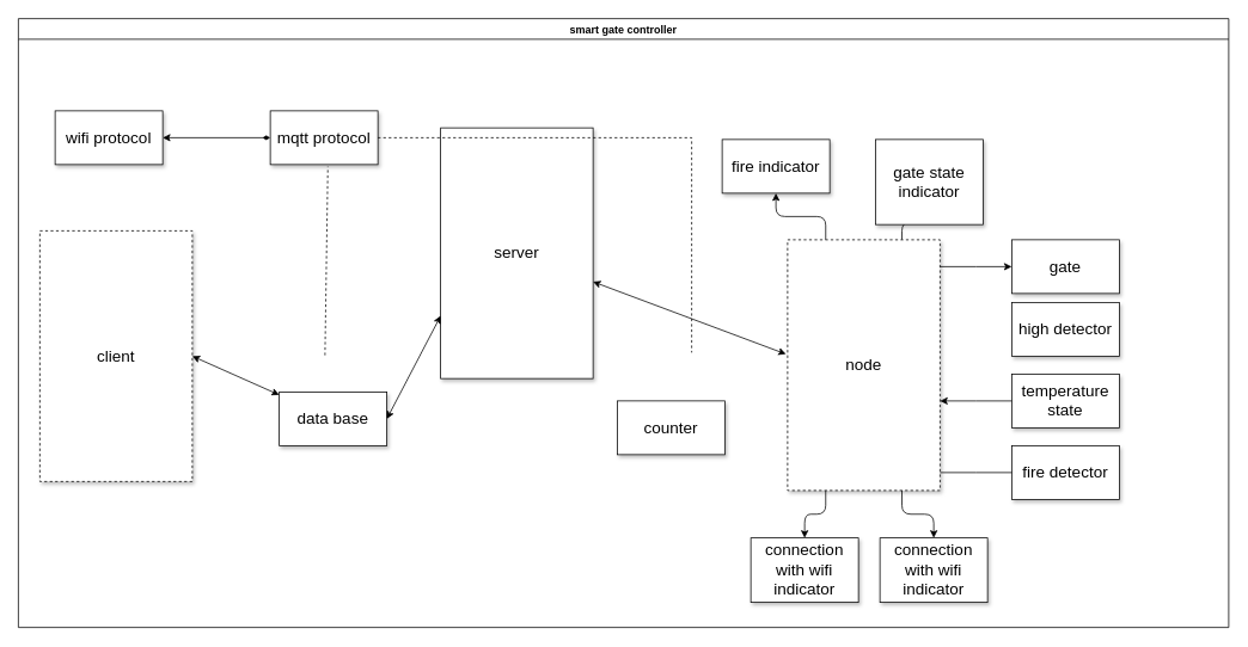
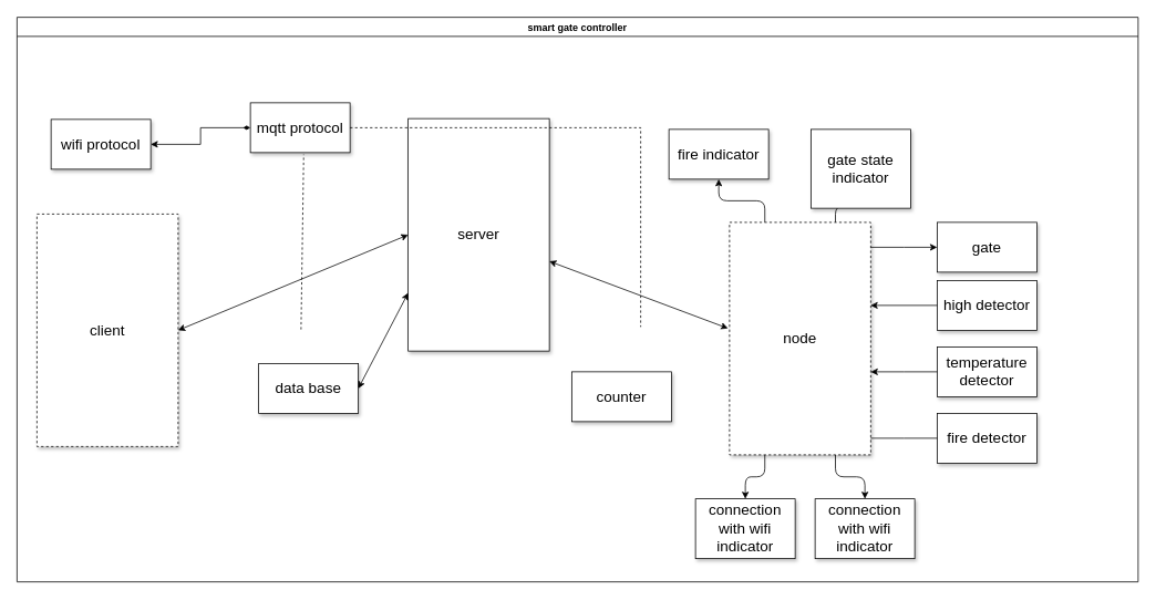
- <mxCell id="16" value="wifi protocol" style="whiteSpace=wrap;html=1;shadow=1;fontSize=18;" parent="2" vertex="1"><mxGeometry x="41" y="103" width="120" height="60" as="geometry" /></mxCell>
+ <mxCell id="16" value="wifi protocol" style="whiteSpace=wrap;html=1;shadow=1;fontSize=18;" parent="2" vertex="1"><mxGeometry x="41" y="123" width="120" height="60" as="geometry" /></mxCell>
+ <mxCell id="11" style="edgeStyle=elbowEdgeStyle;rounded=0;html=1;startArrow=none;startFill=0;jettySize=auto;orthogonalLoop=1;fontSize=18;elbow=vertical;entryX=0.999;entryY=0.358;entryDx=0;entryDy=0;entryPerimeter=0;exitX=0;exitY=0.5;exitDx=0;exitDy=0;" parent="2" source="10" target="7" edge="1"><mxGeometry relative="1" as="geometry"><Array as="points"><mxPoint x="1071" y="347" /></Array></mxGeometry></mxCell>
- <mxCell id="31" value="" style="endArrow=classic;startArrow=classic;html=1;rounded=0;exitX=1;exitY=0.5;exitDx=0;exitDy=0;" edge="1" parent="2" source="30" target="21"><mxGeometry width="50" height="50" relative="1" as="geometry"><mxPoint x="621" y="473" as="sourcePoint" /><mxPoint x="671" y="423" as="targetPoint" /></mxGeometry></mxCell>
+ <mxCell id="31" value="" style="endArrow=classic;startArrow=classic;html=1;rounded=0;entryX=0;entryY=0.5;entryDx=0;entryDy=0;exitX=1;exitY=0.5;exitDx=0;exitDy=0;" edge="1" parent="2" source="30" target="20"><mxGeometry width="50" height="50" relative="1" as="geometry"><mxPoint x="621" y="473" as="sourcePoint" /><mxPoint x="671" y="423" as="targetPoint" /></mxGeometry></mxCell>
- <mxCell id="12" value="temperature state" style="whiteSpace=wrap;html=1;shadow=1;fontSize=18;" parent="2" vertex="1"><mxGeometry x="1108" y="397" width="120" height="60" as="geometry" /></mxCell>
+ <mxCell id="12" value="temperature detector" style="whiteSpace=wrap;html=1;shadow=1;fontSize=18;" parent="2" vertex="1"><mxGeometry x="1108" y="397" width="120" height="60" as="geometry" /></mxCell>
